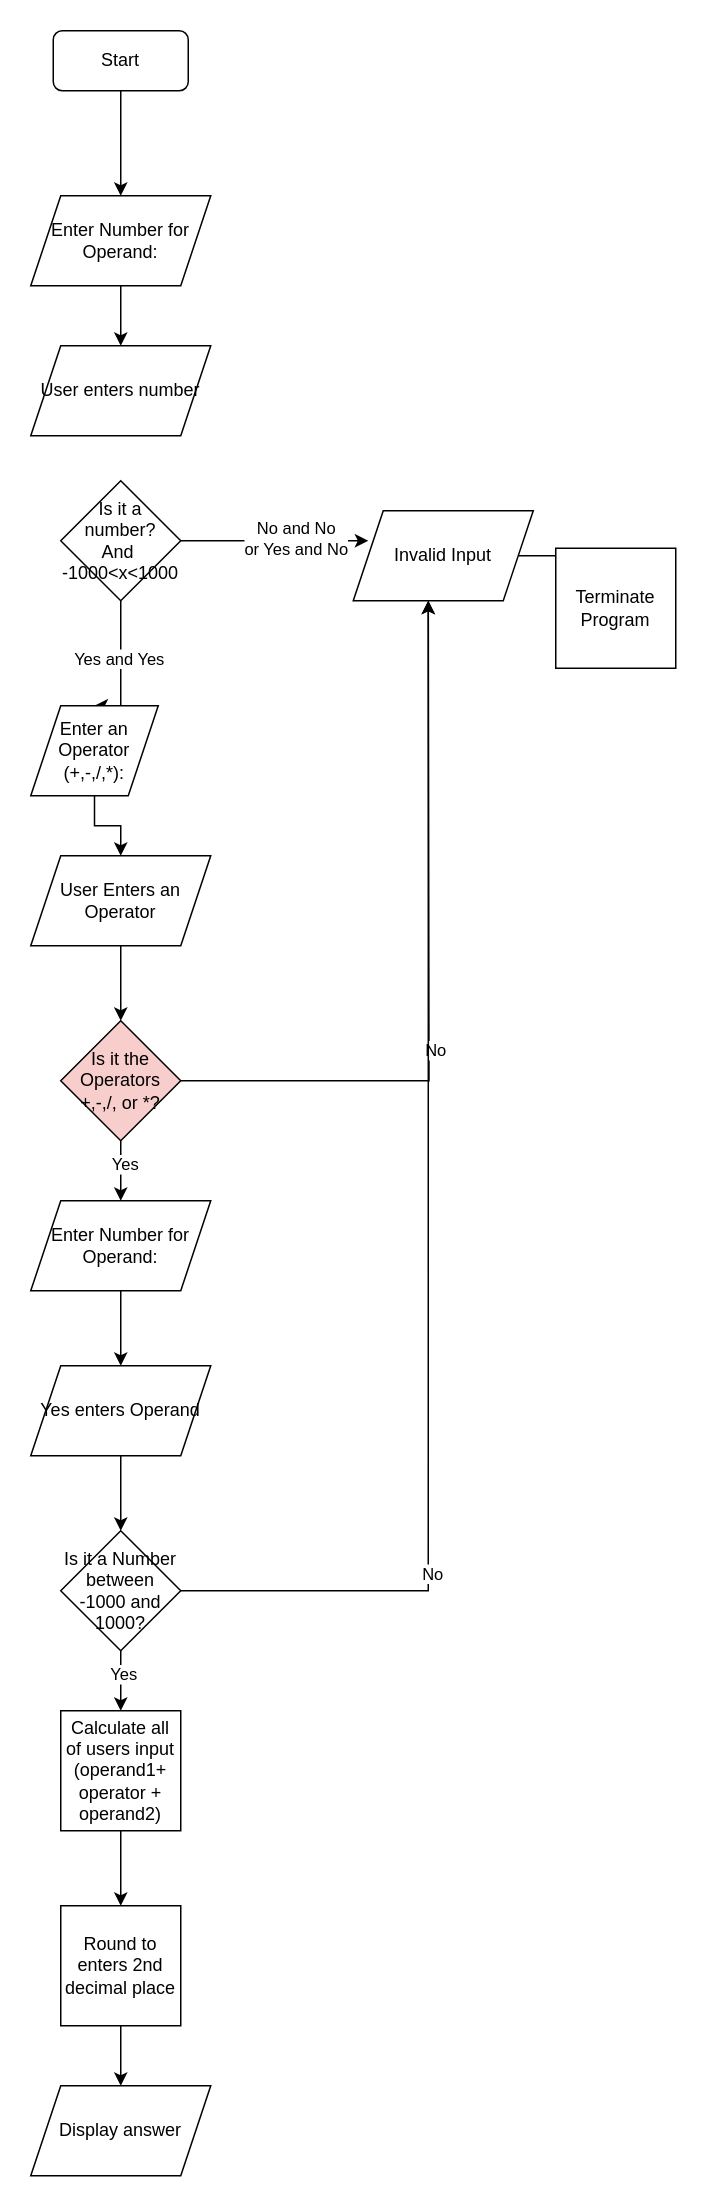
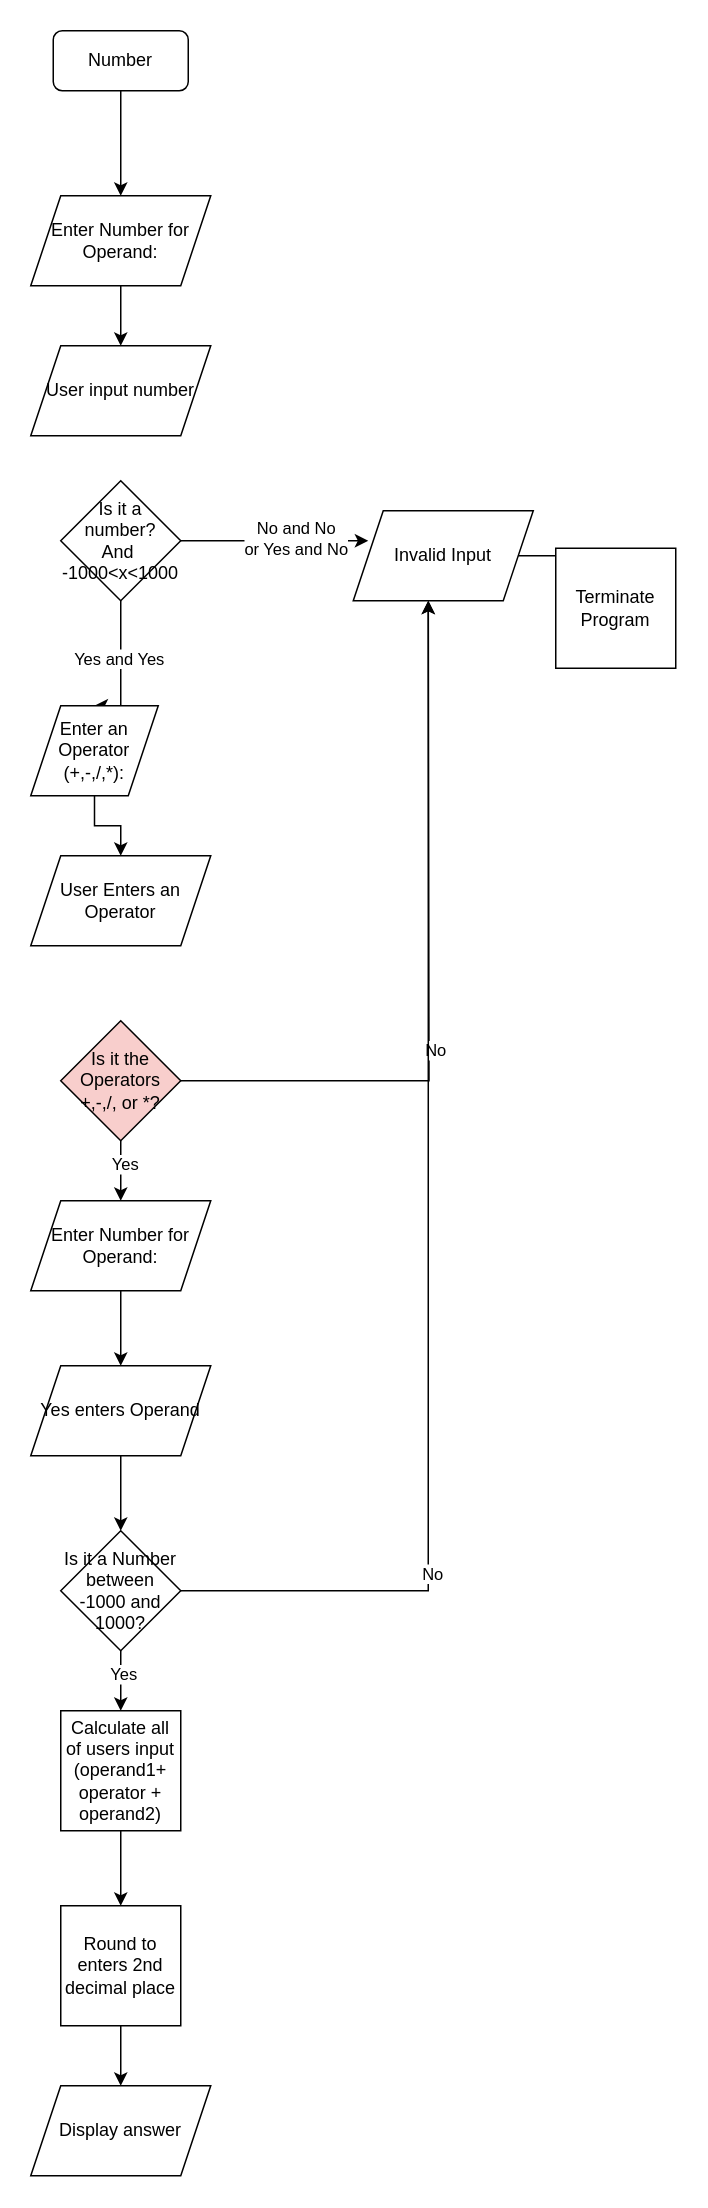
- <mxCell id="3" value="Start" style="rounded=1;whiteSpace=wrap;html=1;" vertex="1" parent="1"><mxGeometry x="35" y="20" width="90" height="40" as="geometry" /></mxCell>
+ <mxCell id="3" value="Number" style="rounded=1;whiteSpace=wrap;html=1;" vertex="1" parent="1"><mxGeometry x="35" y="20" width="90" height="40" as="geometry" /></mxCell>
- <mxCell id="6" value="User enters number" style="shape=parallelogram;perimeter=parallelogramPerimeter;whiteSpace=wrap;html=1;fixedSize=1;" vertex="1" parent="1"><mxGeometry x="20" y="230" width="120" height="60" as="geometry" /></mxCell>
+ <mxCell id="6" value="User input number" style="shape=parallelogram;perimeter=parallelogramPerimeter;whiteSpace=wrap;html=1;fixedSize=1;" vertex="1" parent="1"><mxGeometry x="20" y="230" width="120" height="60" as="geometry" /></mxCell>
- <mxCell id="14" style="edgeStyle=orthogonalEdgeStyle;rounded=0;orthogonalLoop=1;jettySize=auto;html=1;" edge="1" parent="1" source="15" target="20"><mxGeometry relative="1" as="geometry" /></mxCell>
